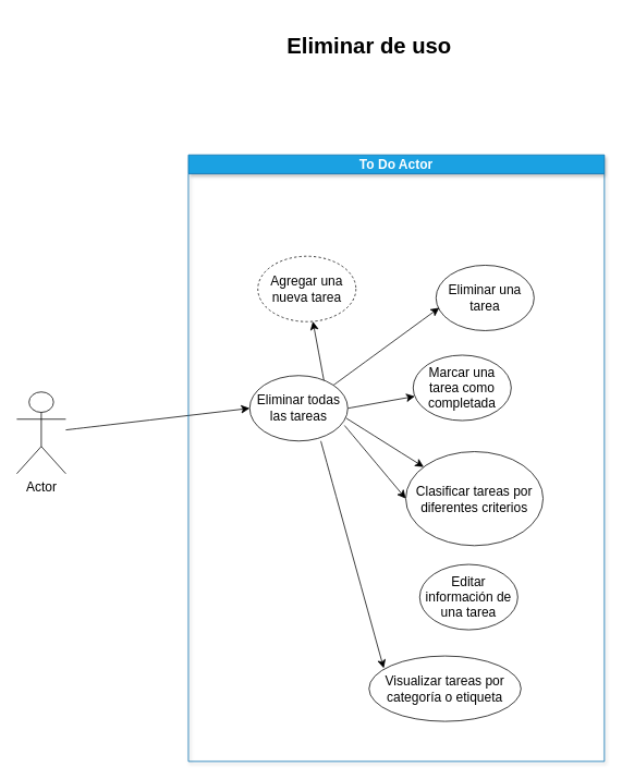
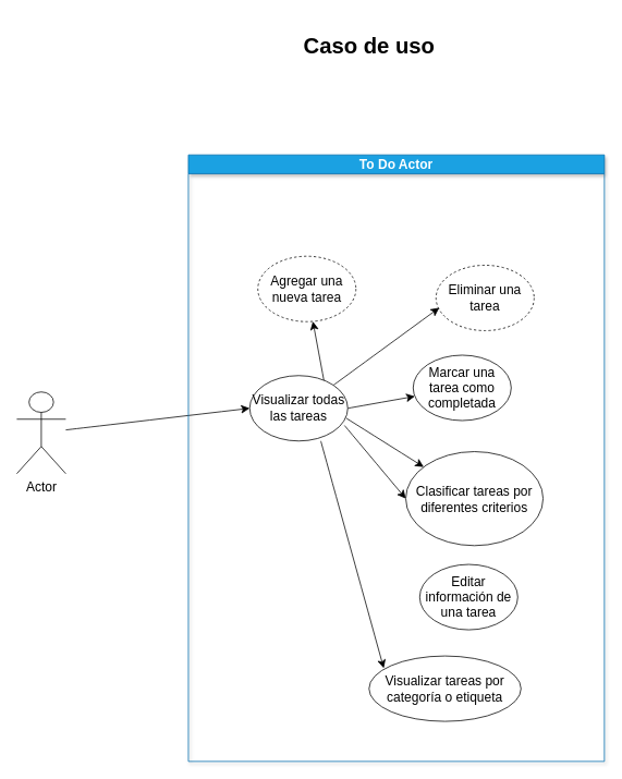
- <mxCell id="18" value="&lt;b&gt;&lt;font style=&quot;font-size: 27px;&quot;&gt;Eliminar de uso&lt;/font&gt;&lt;/b&gt;" style="text;html=1;strokeColor=none;fillColor=none;align=center;verticalAlign=middle;whiteSpace=wrap;rounded=0;fontSize=16;" parent="1" vertex="1"><mxGeometry x="281" y="20" width="341" height="72" as="geometry" /></mxCell>
+ <mxCell id="18" value="&lt;b&gt;&lt;font style=&quot;font-size: 27px;&quot;&gt;Caso de uso&lt;/font&gt;&lt;/b&gt;" style="text;html=1;strokeColor=none;fillColor=none;align=center;verticalAlign=middle;whiteSpace=wrap;rounded=0;fontSize=16;" parent="1" vertex="1"><mxGeometry x="281" y="20" width="341" height="72" as="geometry" /></mxCell>
- <mxCell id="6" value="&lt;p class=&quot;MsoNormal&quot;&gt;Eliminar una tarea&lt;/p&gt;" style="ellipse;whiteSpace=wrap;html=1;fontSize=16;" parent="4" vertex="1"><mxGeometry x="303" y="135" width="120" height="80" as="geometry" /></mxCell>
+ <mxCell id="6" value="&lt;p class=&quot;MsoNormal&quot;&gt;Eliminar una tarea&lt;/p&gt;" style="ellipse;whiteSpace=wrap;html=1;fontSize=16;dashed=1;" parent="4" vertex="1"><mxGeometry x="303" y="135" width="120" height="80" as="geometry" /></mxCell>
- <mxCell id="15" value="&lt;p class=&quot;MsoNormal&quot;&gt;Eliminar todas las tareas&lt;/p&gt;" style="ellipse;whiteSpace=wrap;html=1;fontSize=16;" parent="4" vertex="1"><mxGeometry x="75" y="270" width="120" height="80" as="geometry" /></mxCell>
+ <mxCell id="15" value="&lt;p class=&quot;MsoNormal&quot;&gt;Visualizar todas las tareas&lt;/p&gt;" style="ellipse;whiteSpace=wrap;html=1;fontSize=16;" parent="4" vertex="1"><mxGeometry x="75" y="270" width="120" height="80" as="geometry" /></mxCell>
